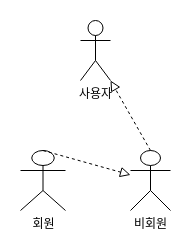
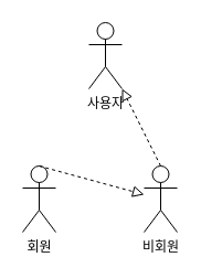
- <mxCell id="4" value="회원" style="shape=umlActor;verticalLabelPosition=bottom;verticalAlign=top;html=1;outlineConnect=0;" vertex="1" parent="1"><mxGeometry x="20" y="150" width="45" height="60" as="geometry" /></mxCell>
+ <mxCell id="4" value="회원" style="shape=umlActor;verticalLabelPosition=bottom;verticalAlign=top;html=1;outlineConnect=0;" vertex="1" parent="1"><mxGeometry x="20" y="150" width="30" height="60" as="geometry" /></mxCell>
- <mxCell id="3" value="비회원" style="shape=umlActor;verticalLabelPosition=bottom;verticalAlign=top;html=1;outlineConnect=0;" vertex="1" parent="1"><mxGeometry x="130" y="150" width="40" height="60" as="geometry" /></mxCell>
+ <mxCell id="3" value="비회원" style="shape=umlActor;verticalLabelPosition=bottom;verticalAlign=top;html=1;outlineConnect=0;" vertex="1" parent="1"><mxGeometry x="130" y="150" width="30" height="60" as="geometry" /></mxCell>
